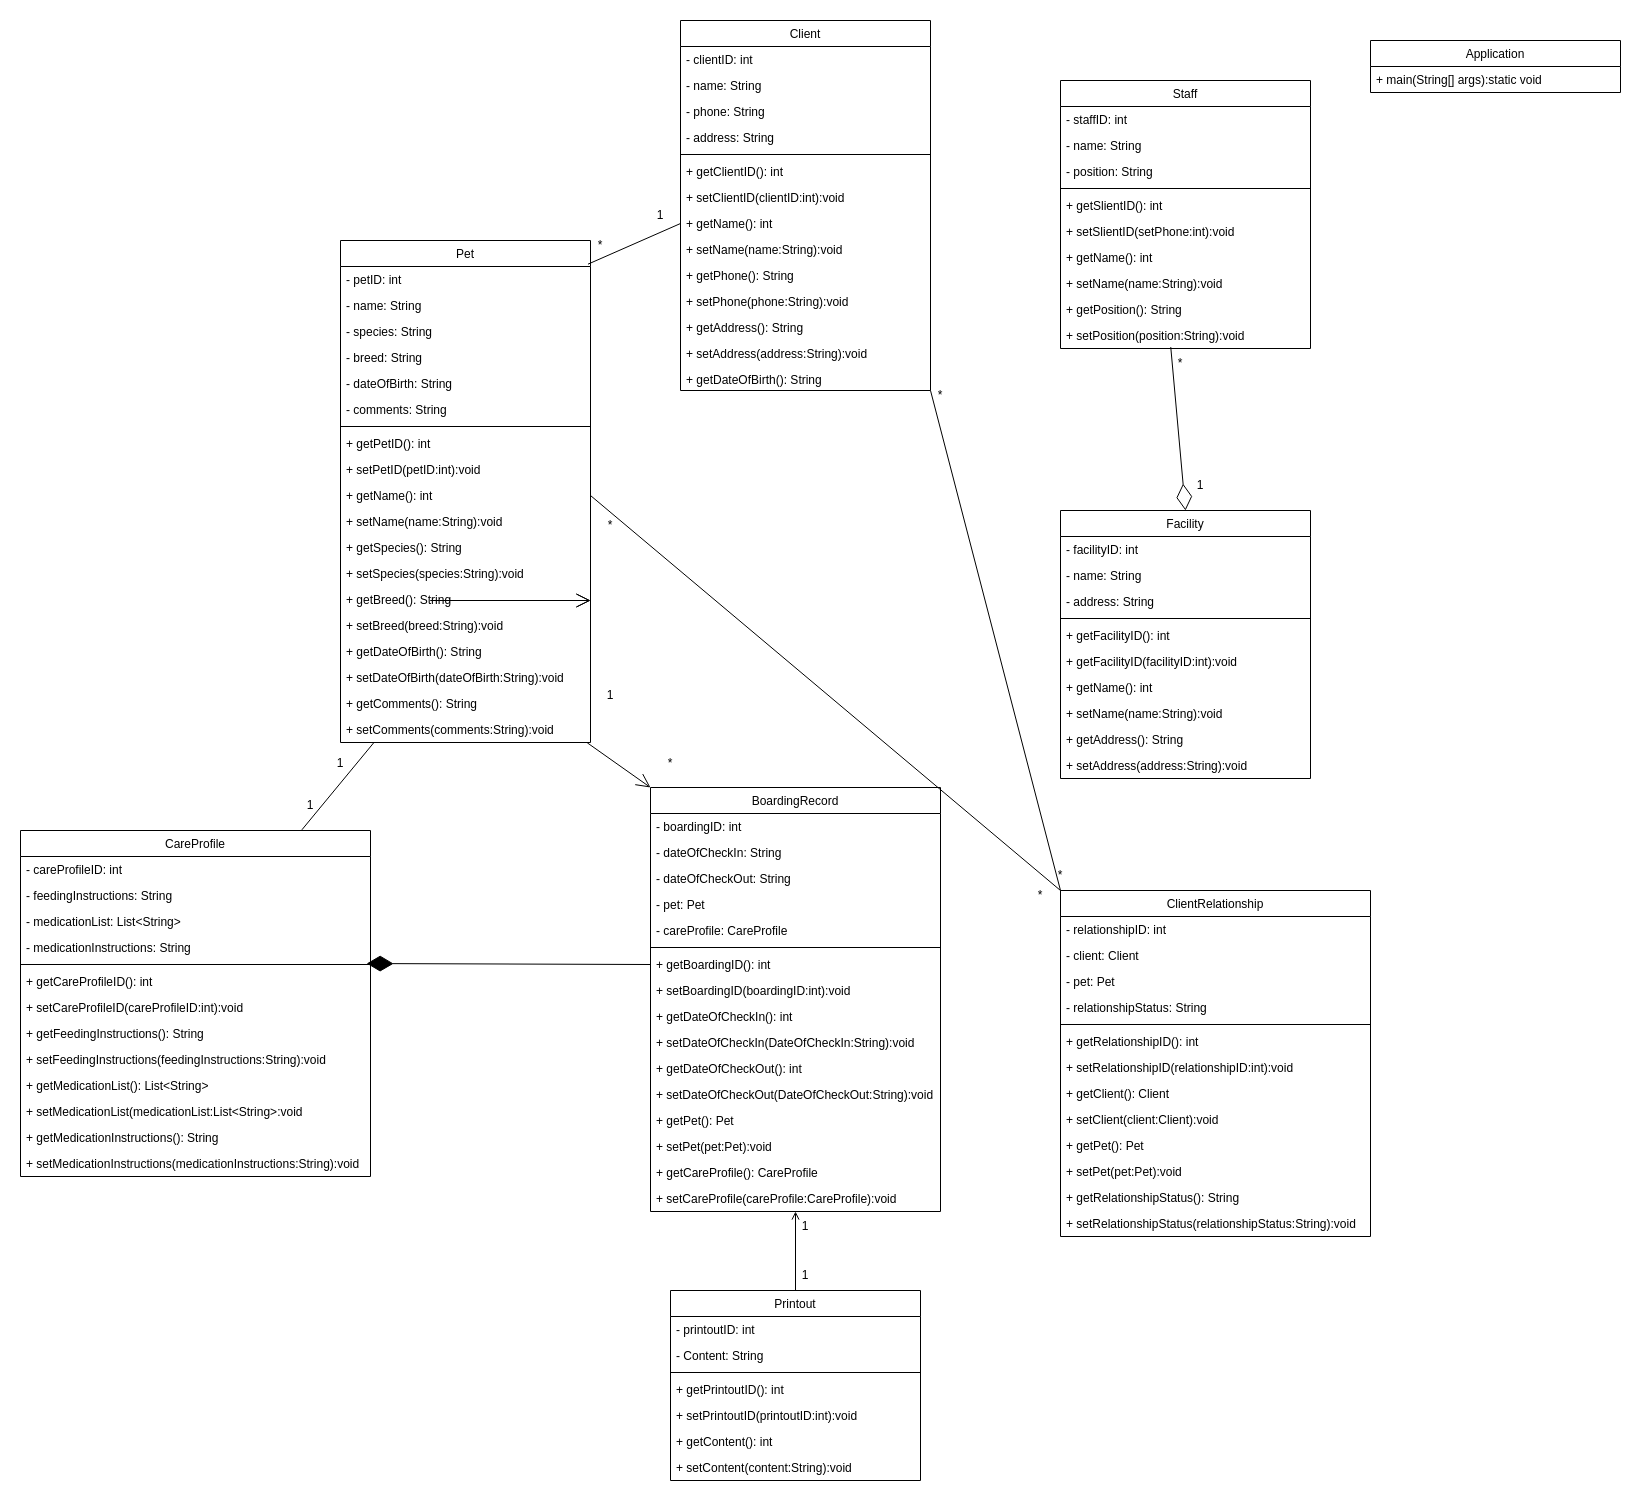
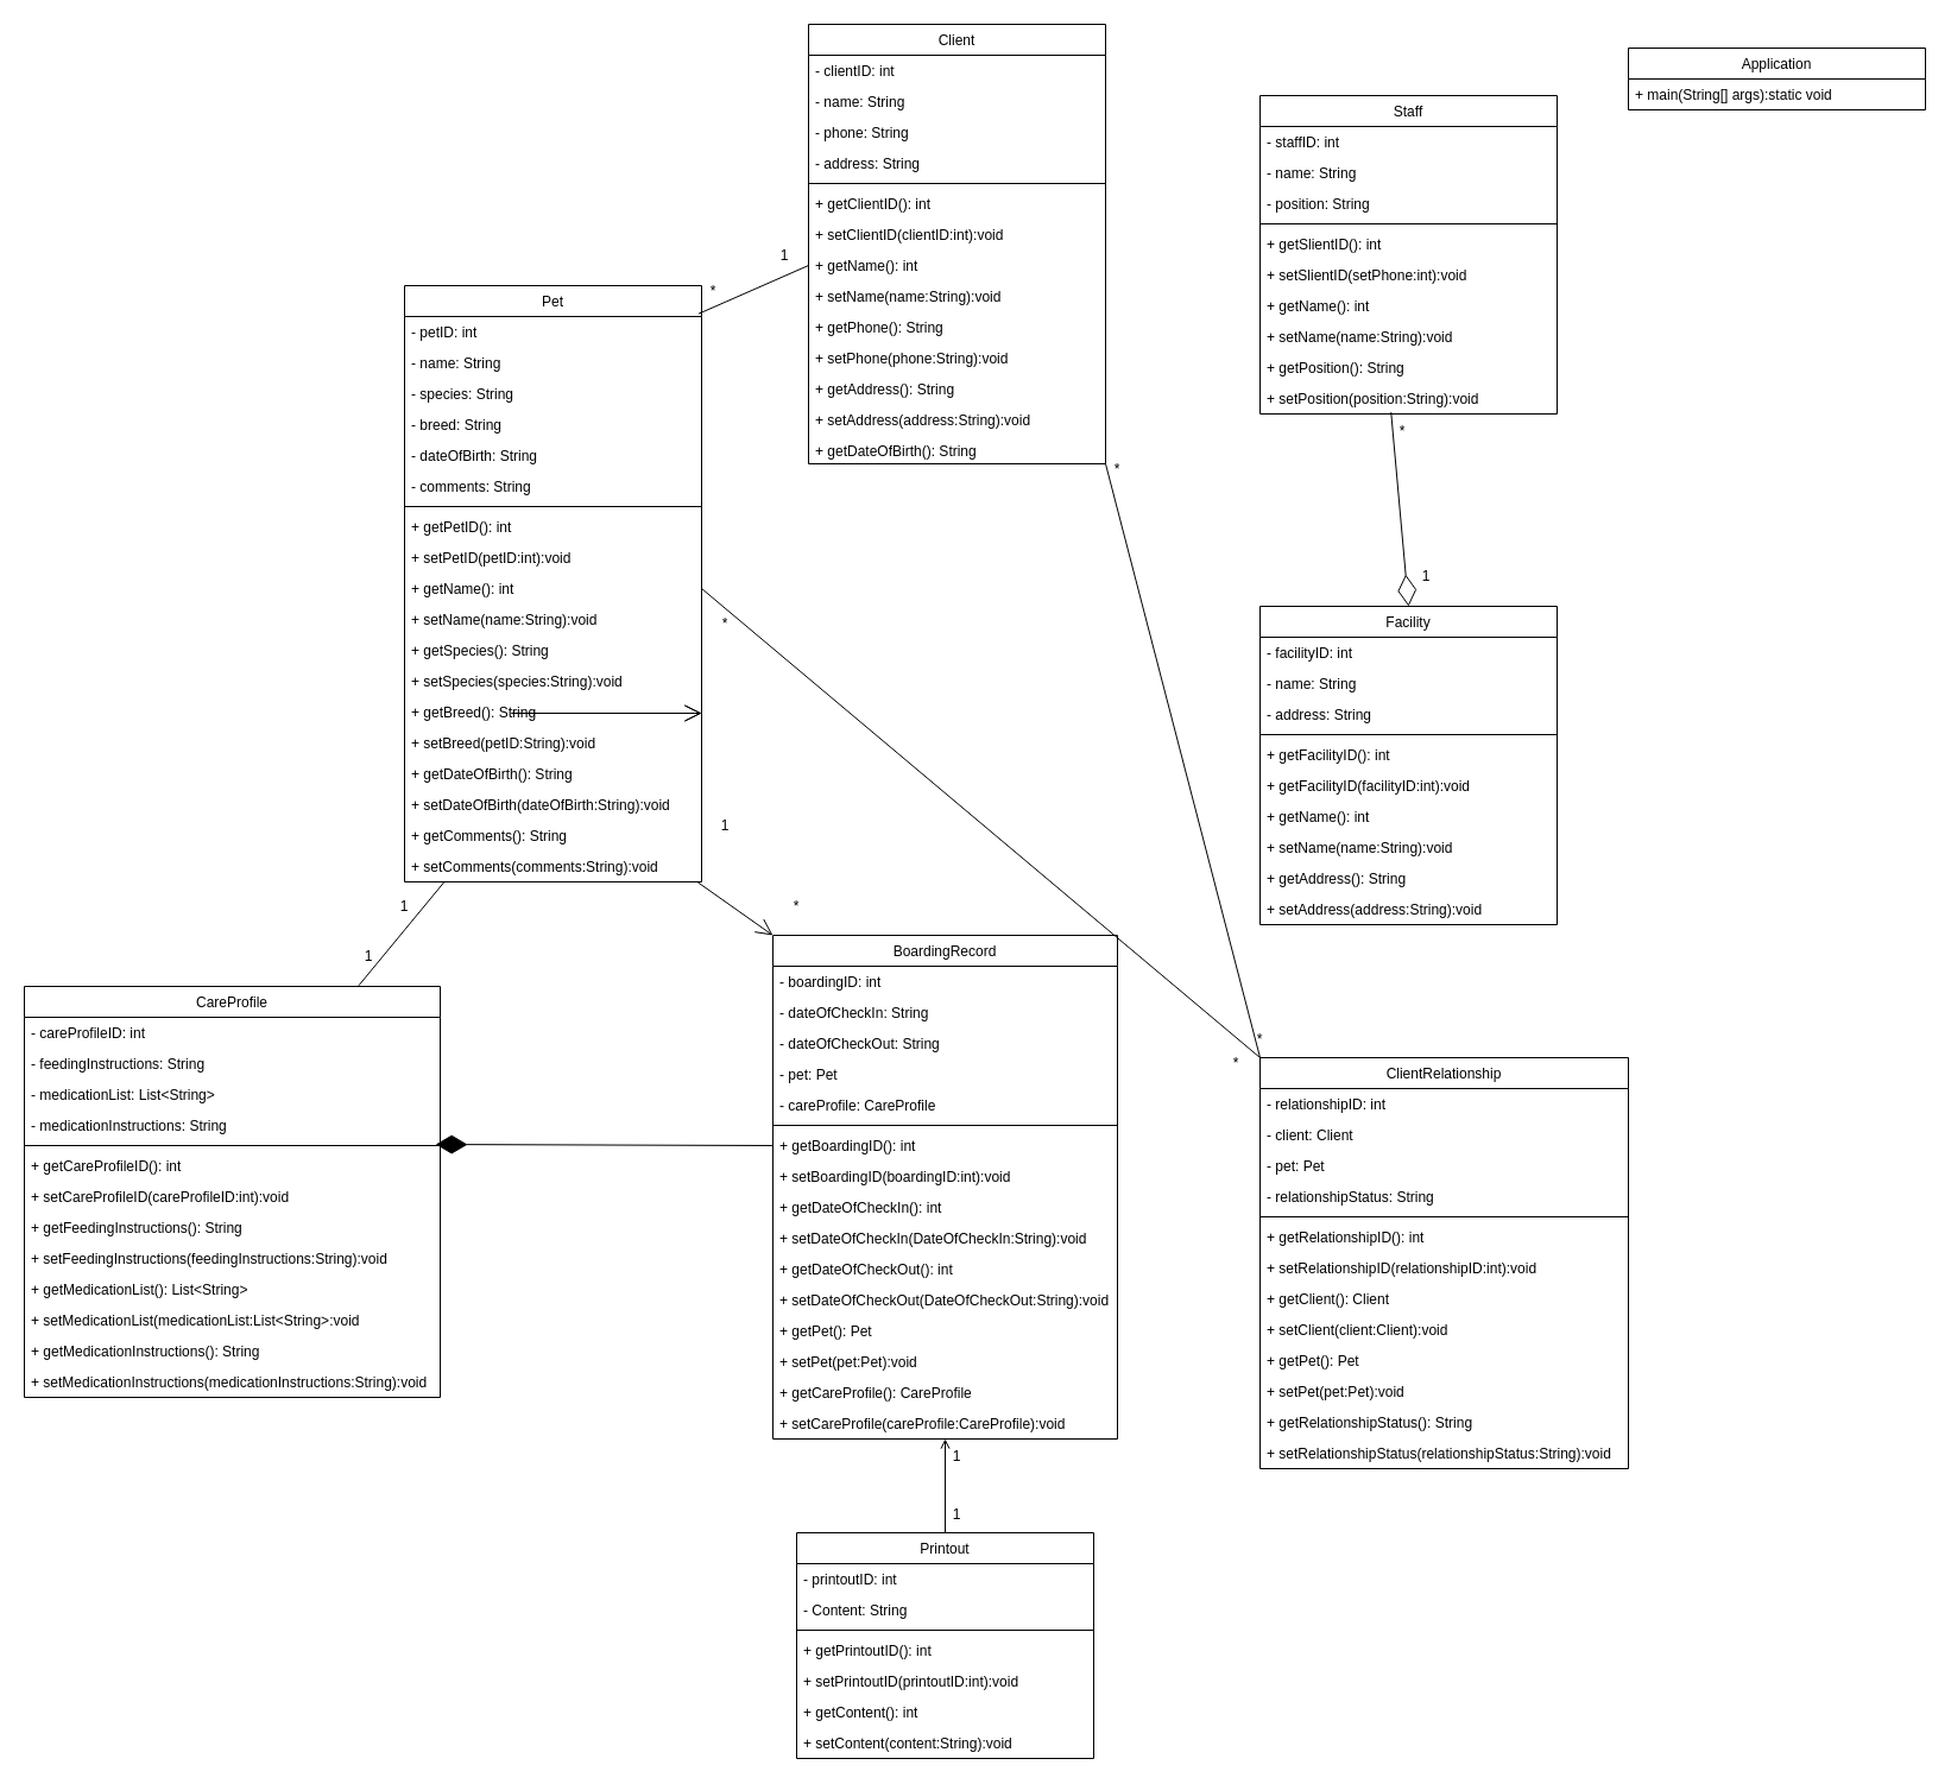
- <mxCell id="17" value="+ setBreed(breed:String):void" style="text;align=left;verticalAlign=top;spacingLeft=4;spacingRight=4;overflow=hidden;rotatable=0;points=[[0,0.5],[1,0.5]];portConstraint=eastwest;" vertex="1" parent="2"><mxGeometry y="372" width="250" height="26" as="geometry" /></mxCell>
+ <mxCell id="17" value="+ setBreed(petID:String):void" style="text;align=left;verticalAlign=top;spacingLeft=4;spacingRight=4;overflow=hidden;rotatable=0;points=[[0,0.5],[1,0.5]];portConstraint=eastwest;" vertex="1" parent="2"><mxGeometry y="372" width="250" height="26" as="geometry" /></mxCell>
